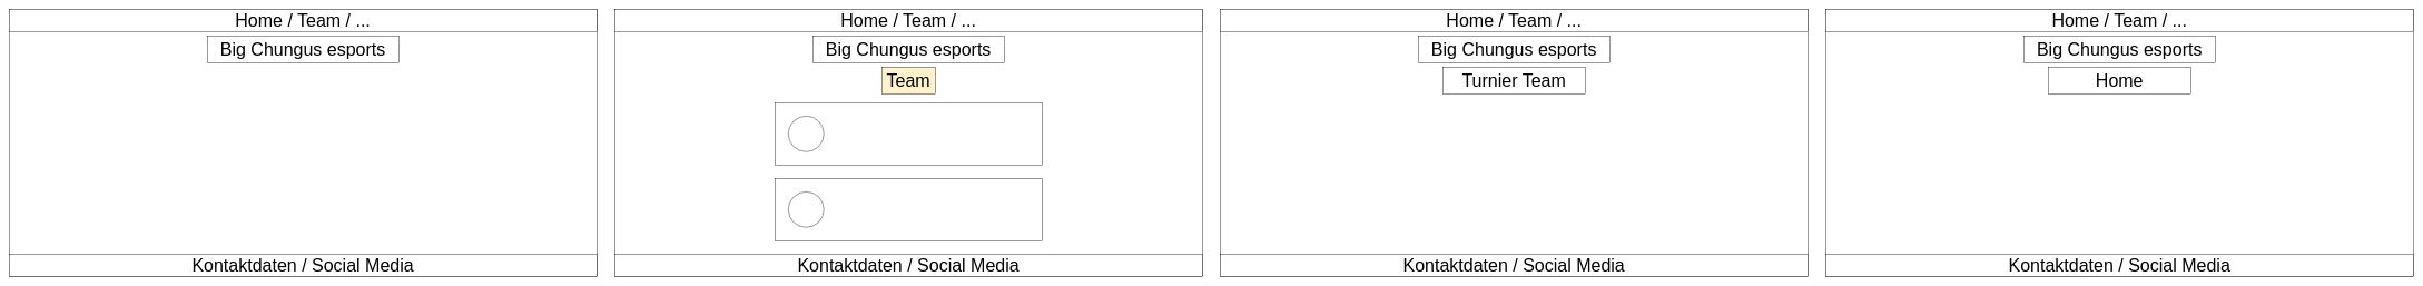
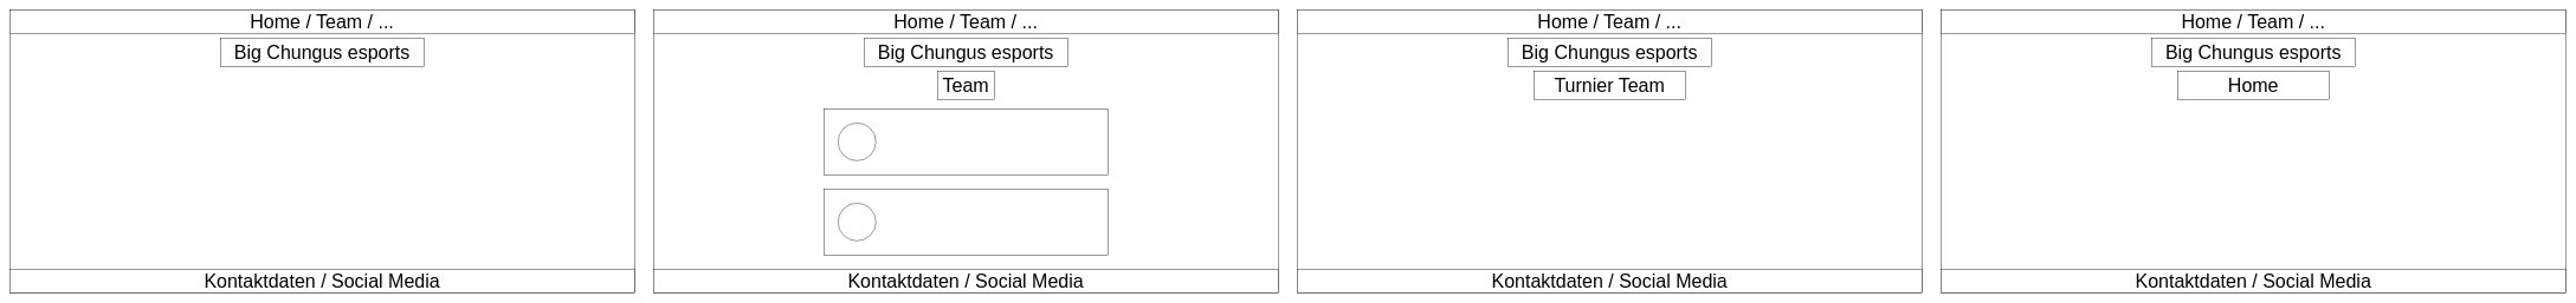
- <mxCell id="6" value="Team" style="rounded=0;whiteSpace=wrap;html=1;fontSize=40;fillColor=#fff2cc;" vertex="1" parent="1"><mxGeometry x="1980" y="150" width="120" height="60" as="geometry" /></mxCell>
+ <mxCell id="6" value="Team" style="rounded=0;whiteSpace=wrap;html=1;fontSize=40;" vertex="1" parent="1"><mxGeometry x="1980" y="150" width="120" height="60" as="geometry" /></mxCell>
